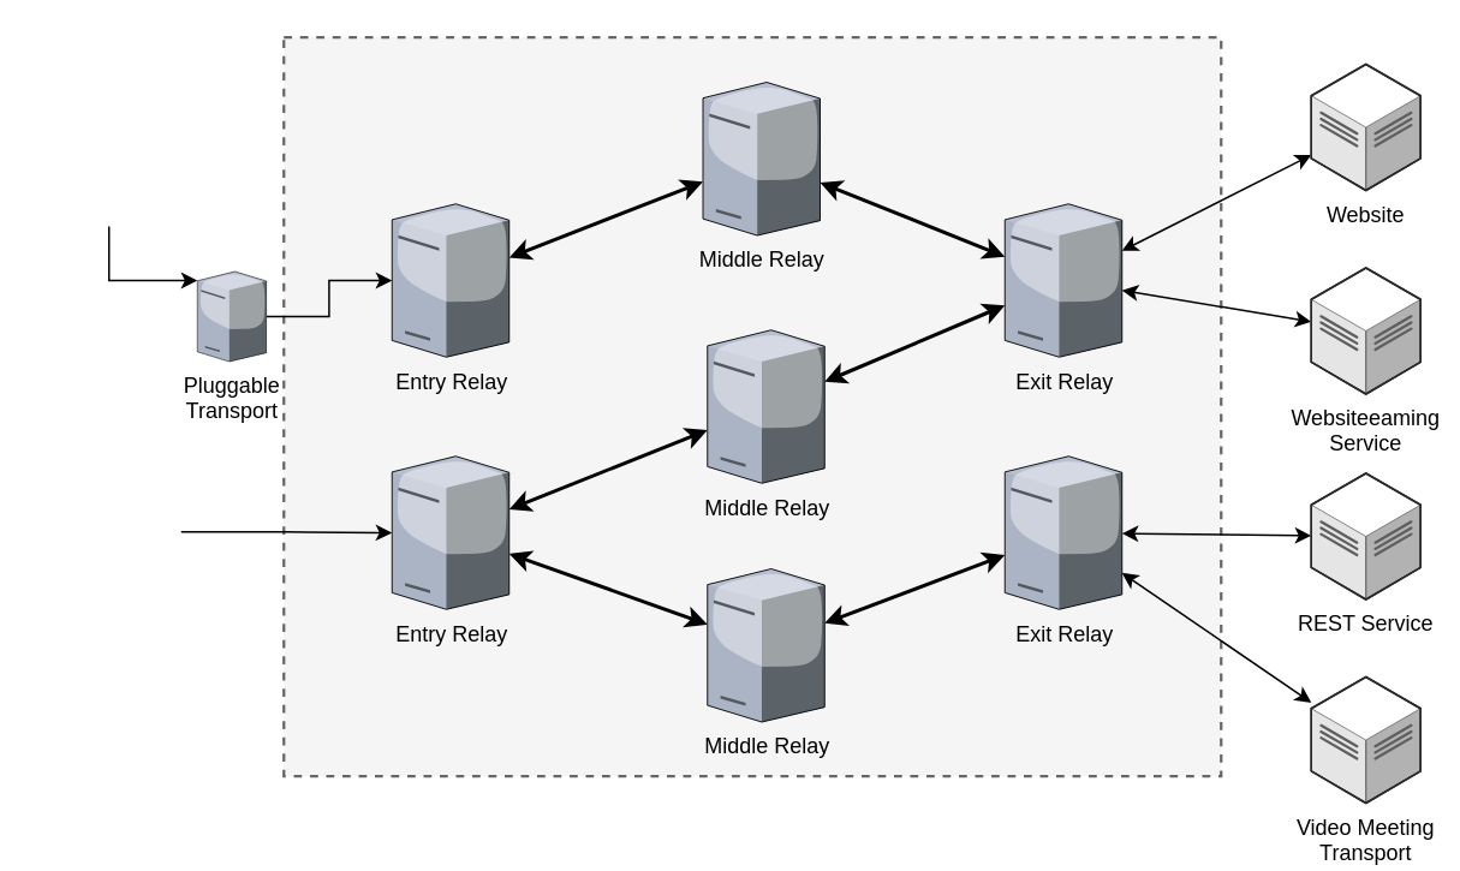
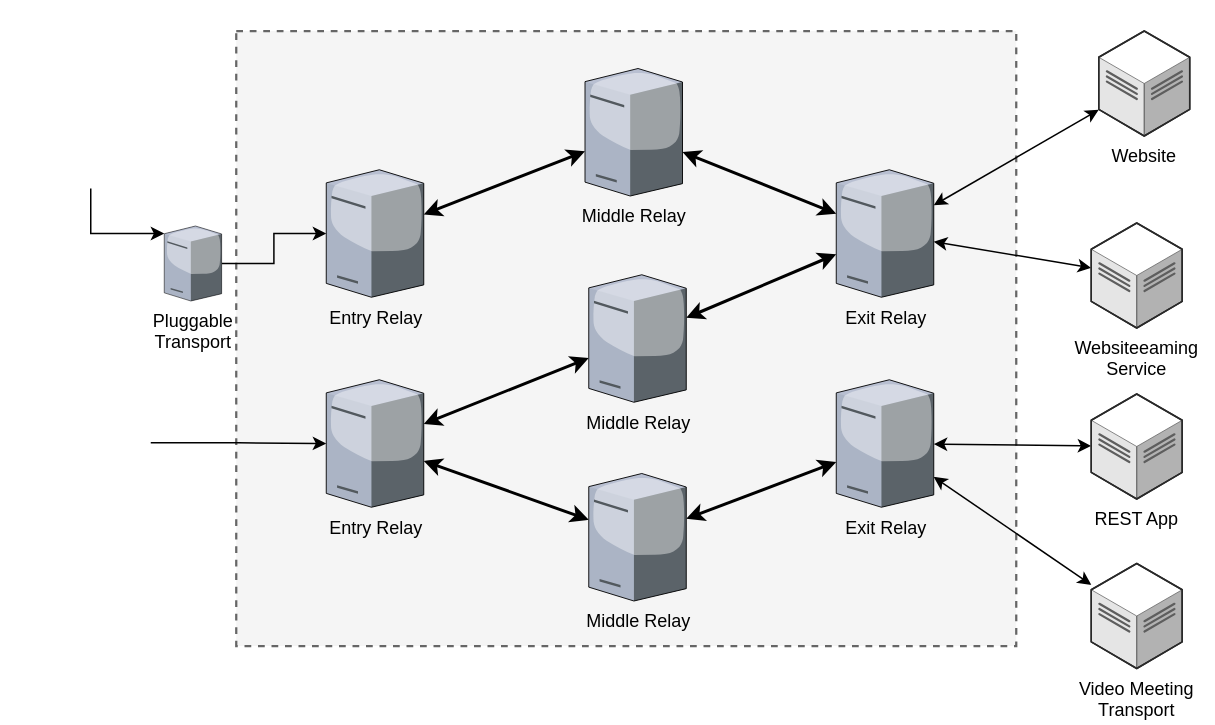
- <mxCell id="22" value="Website" style="verticalLabelPosition=bottom;html=1;verticalAlign=top;strokeWidth=1;align=center;outlineConnect=0;dashed=0;outlineConnect=0;shape=mxgraph.aws3d.dataCenter;strokeColor=#5E5E5E;aspect=fixed;" vertex="1" parent="1"><mxGeometry x="727" y="35" width="60.64" height="70" as="geometry" /></mxCell>
+ <mxCell id="22" value="Website" style="verticalLabelPosition=bottom;html=1;verticalAlign=top;strokeWidth=1;align=center;outlineConnect=0;dashed=0;outlineConnect=0;shape=mxgraph.aws3d.dataCenter;strokeColor=#5E5E5E;aspect=fixed;" vertex="1" parent="1"><mxGeometry x="732" y="20" width="60.64" height="70" as="geometry" /></mxCell>
- <mxCell id="24" value="REST Service" style="verticalLabelPosition=bottom;html=1;verticalAlign=top;strokeWidth=1;align=center;outlineConnect=0;dashed=0;outlineConnect=0;shape=mxgraph.aws3d.dataCenter;strokeColor=#5E5E5E;aspect=fixed;" vertex="1" parent="1"><mxGeometry x="727" y="262" width="60.64" height="70" as="geometry" /></mxCell>
+ <mxCell id="24" value="REST App" style="verticalLabelPosition=bottom;html=1;verticalAlign=top;strokeWidth=1;align=center;outlineConnect=0;dashed=0;outlineConnect=0;shape=mxgraph.aws3d.dataCenter;strokeColor=#5E5E5E;aspect=fixed;" vertex="1" parent="1"><mxGeometry x="727" y="262" width="60.64" height="70" as="geometry" /></mxCell>
